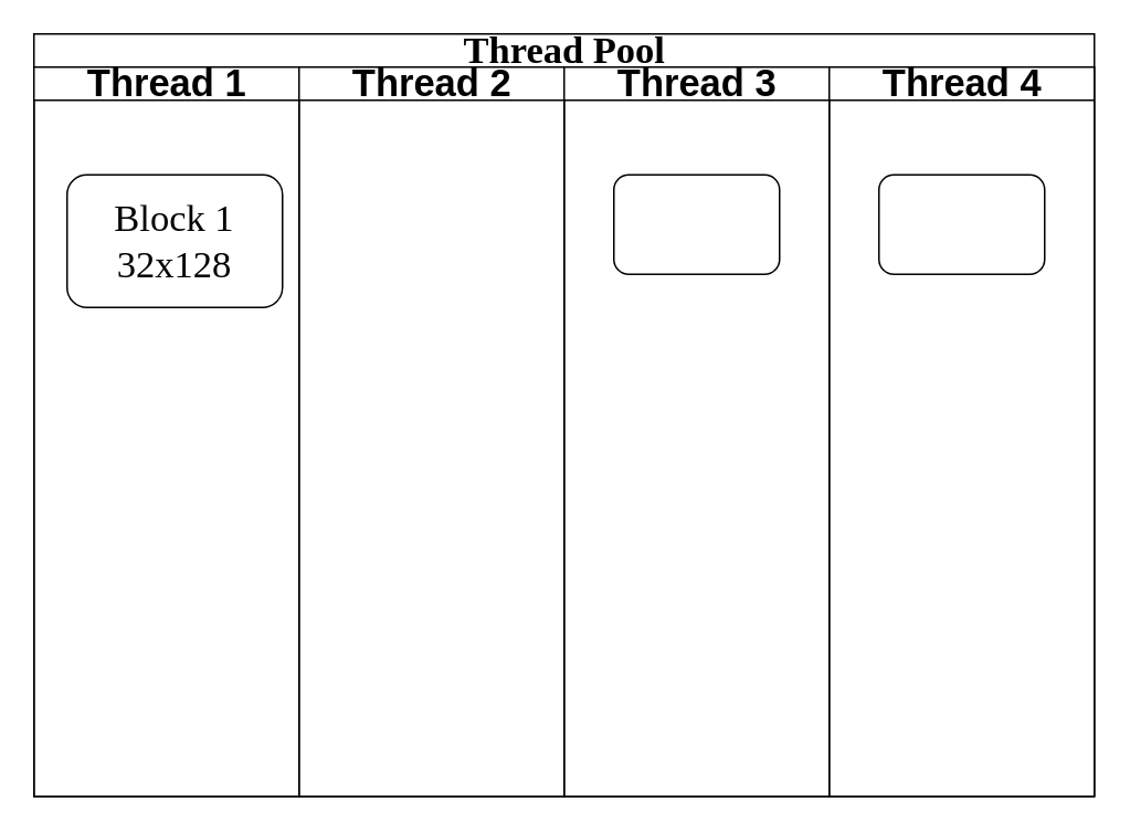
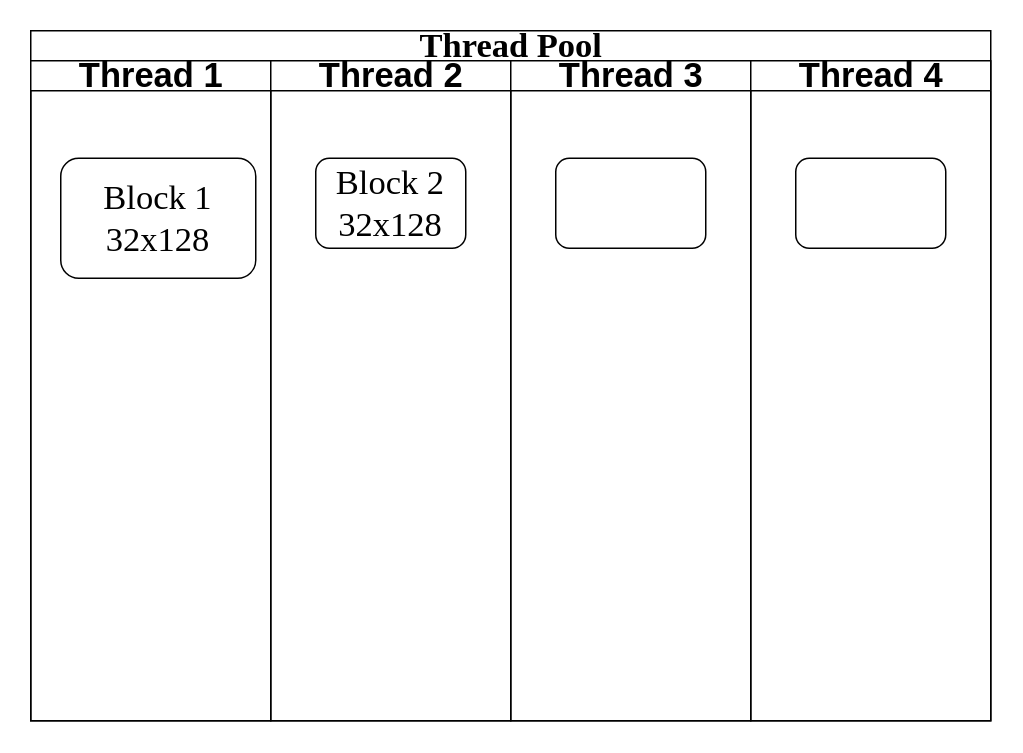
+ <mxCell id="7" value="Block 2&lt;div&gt;32x128&lt;/div&gt;" style="rounded=1;whiteSpace=wrap;html=1;shadow=0;labelBackgroundColor=none;strokeWidth=1;fontFamily=Verdana;fontSize=23;align=center;" parent="6" vertex="1"><mxGeometry x="30" y="65" width="100" height="60" as="geometry" /></mxCell>
